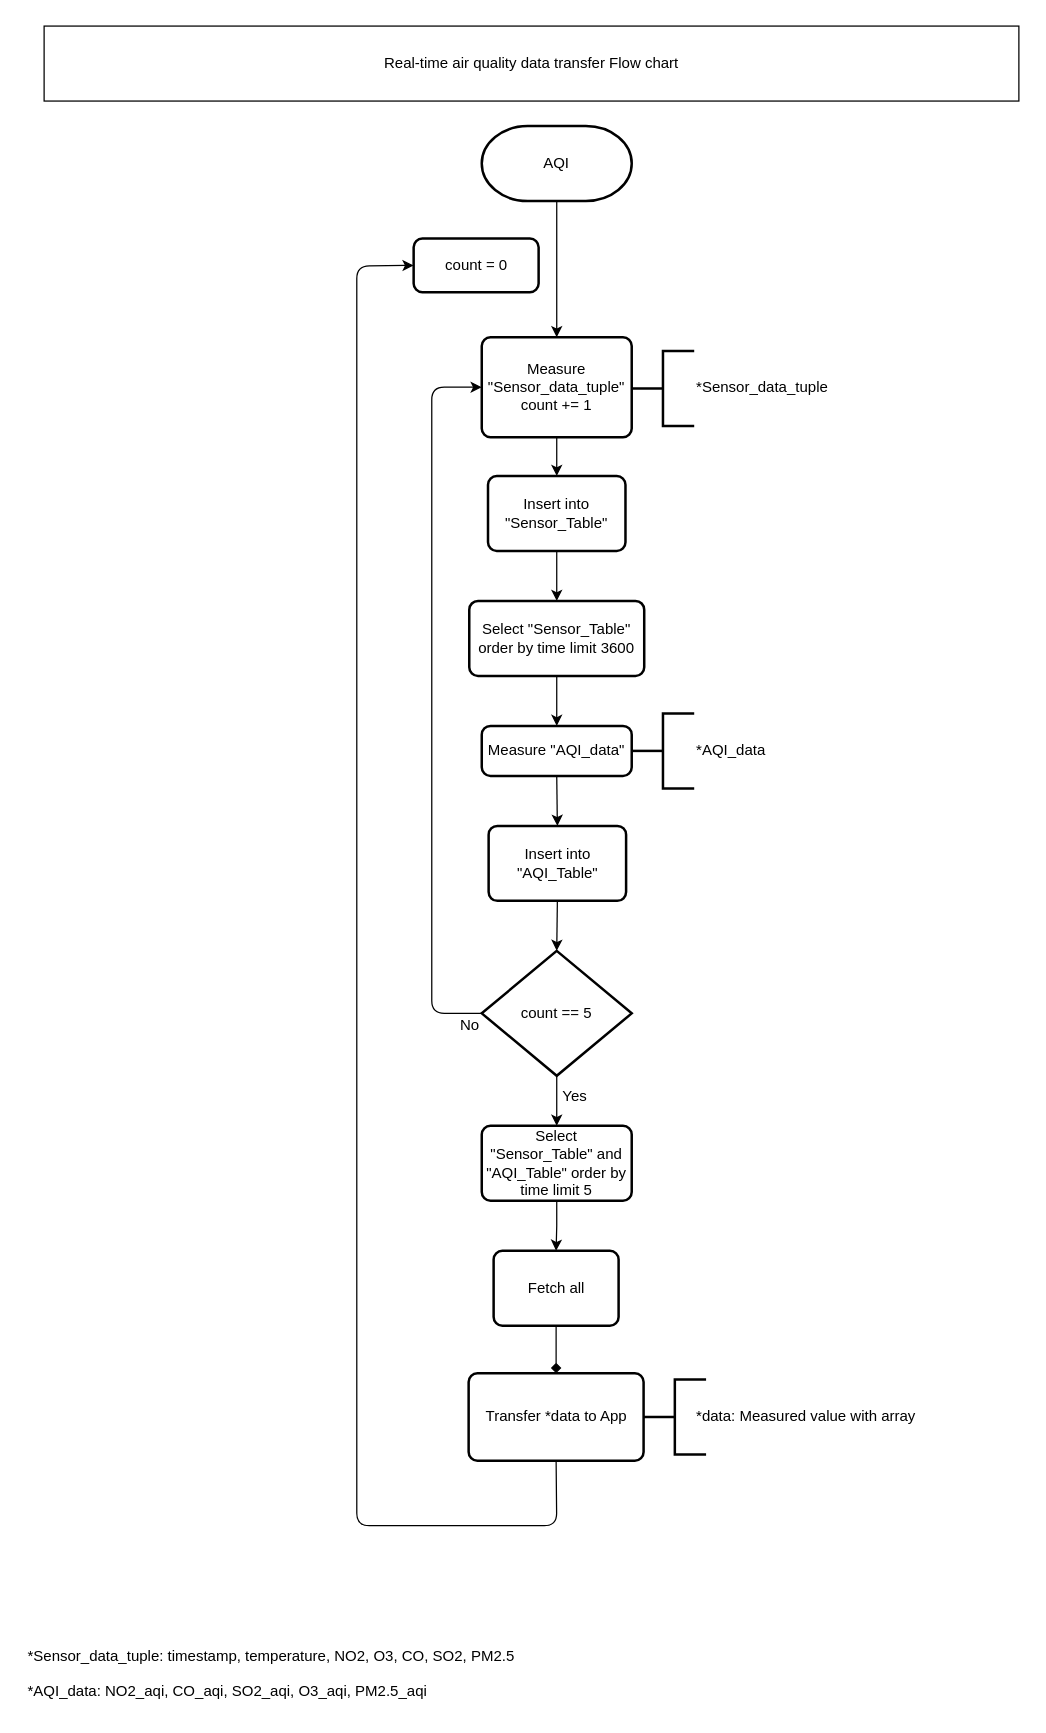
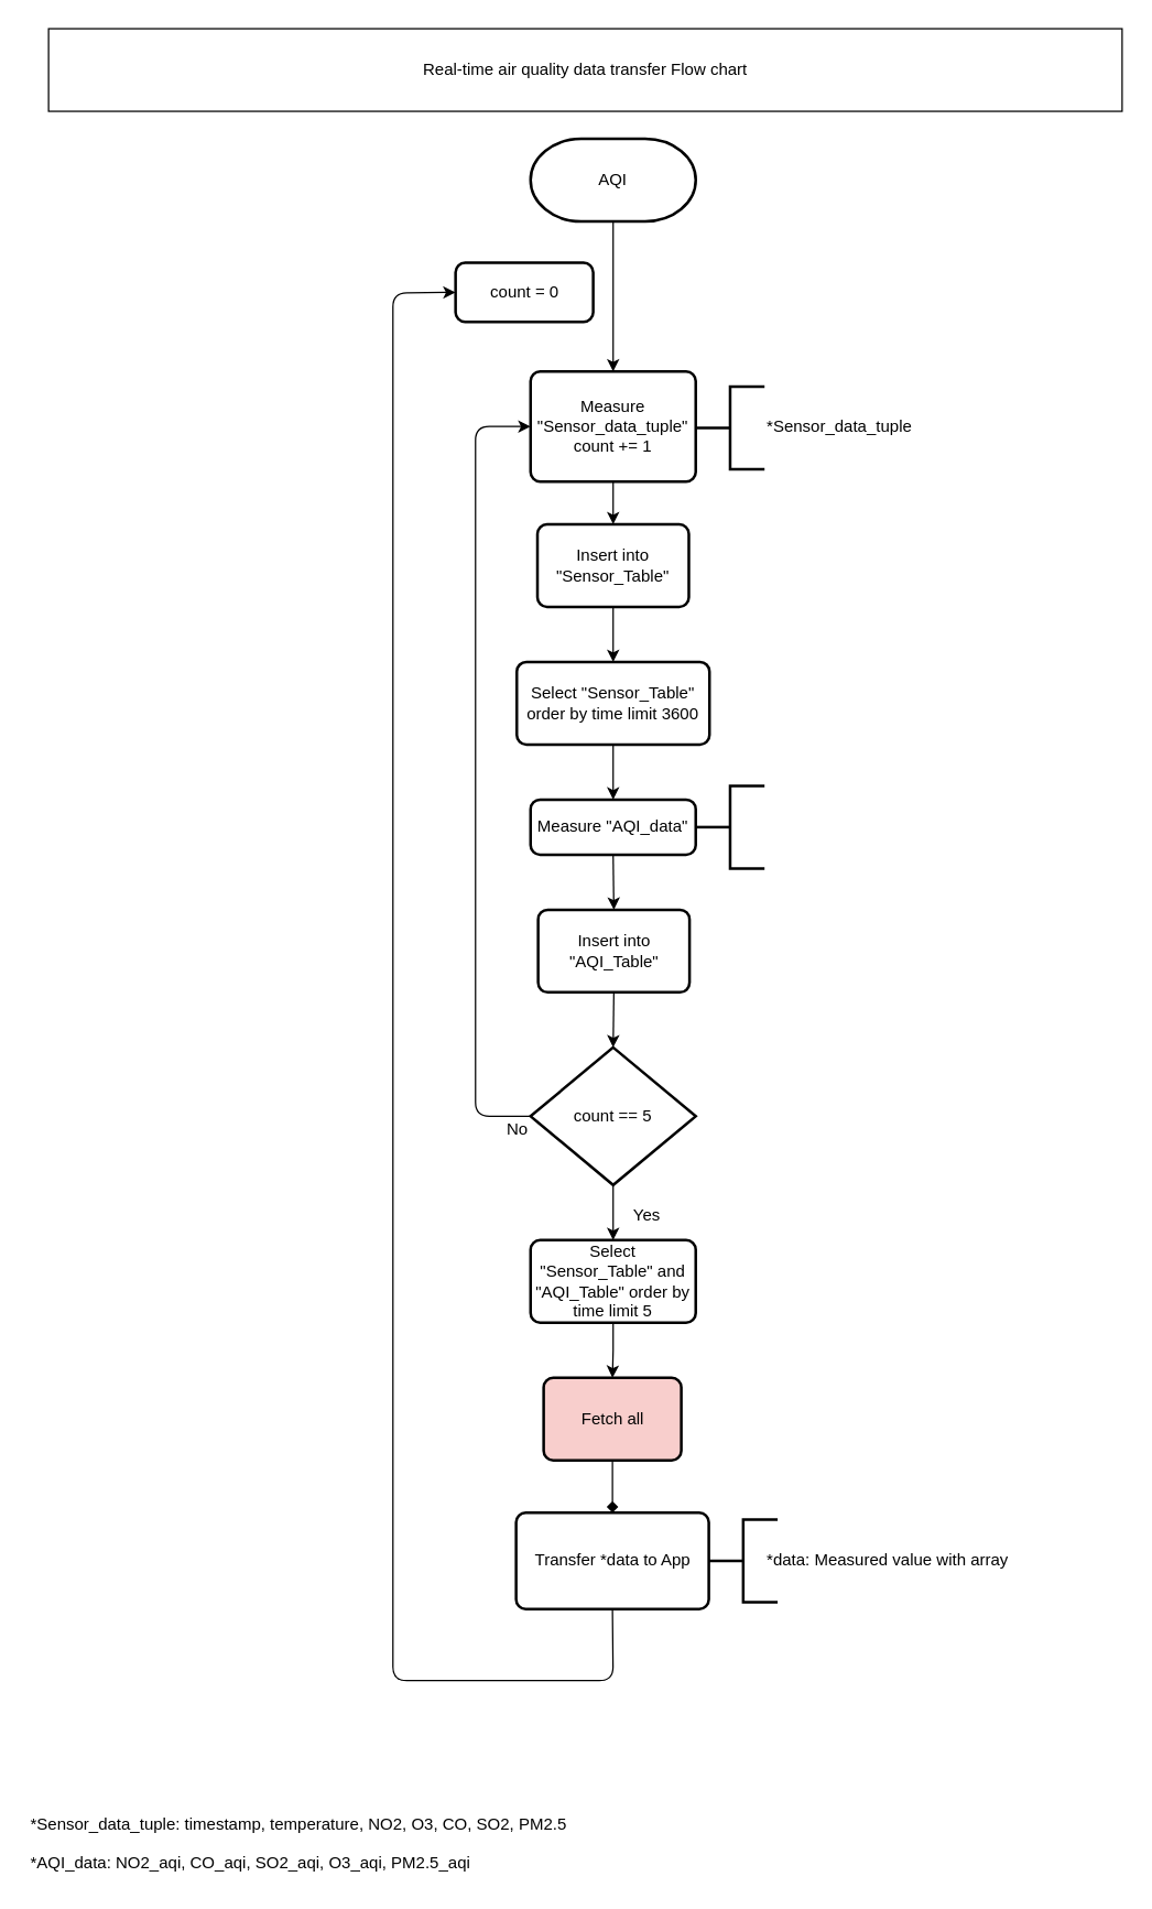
- <mxCell id="32" value="*AQI_data" style="text;html=1;resizable=0;points=[];autosize=1;align=left;verticalAlign=top;spacingTop=-4;" vertex="1" parent="1"><mxGeometry x="555" y="590" width="70" height="20" as="geometry" /></mxCell>
- <mxCell id="11" value="Yes" style="text;html=1;resizable=0;points=[];autosize=1;align=left;verticalAlign=top;spacingTop=-4;" parent="1" vertex="1"><mxGeometry x="448" y="867" width="30" height="20" as="geometry" /></mxCell>
+ <mxCell id="11" value="Yes" style="text;html=1;resizable=0;points=[];autosize=1;align=left;verticalAlign=top;spacingTop=-4;" parent="1" vertex="1"><mxGeometry x="458" y="872" width="30" height="20" as="geometry" /></mxCell>
- <mxCell id="23" value="Fetch all" style="rounded=1;whiteSpace=wrap;html=1;absoluteArcSize=1;arcSize=14;strokeWidth=2;" parent="1" vertex="1"><mxGeometry x="394.5" y="1000" width="100" height="60" as="geometry" /></mxCell>
+ <mxCell id="23" value="Fetch all" style="rounded=1;whiteSpace=wrap;html=1;absoluteArcSize=1;arcSize=14;strokeWidth=2;fillColor=#f8cecc;" parent="1" vertex="1"><mxGeometry x="394.5" y="1000" width="100" height="60" as="geometry" /></mxCell>
